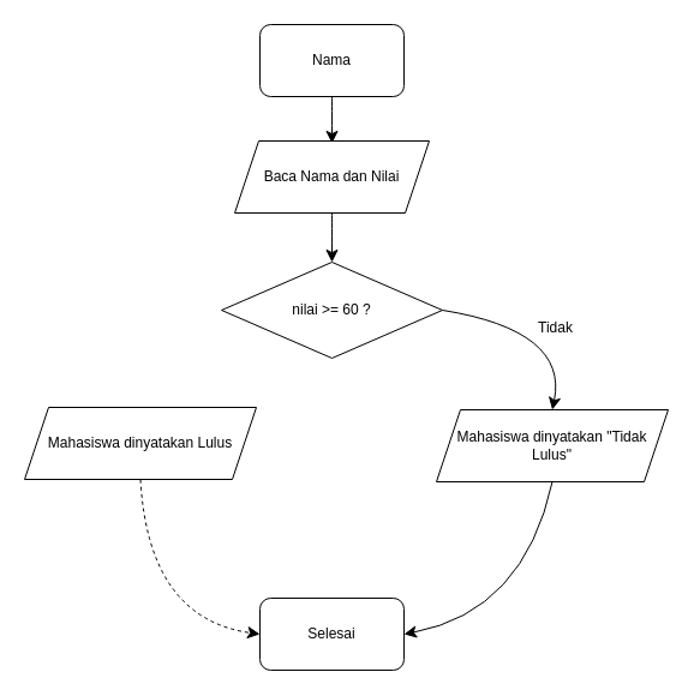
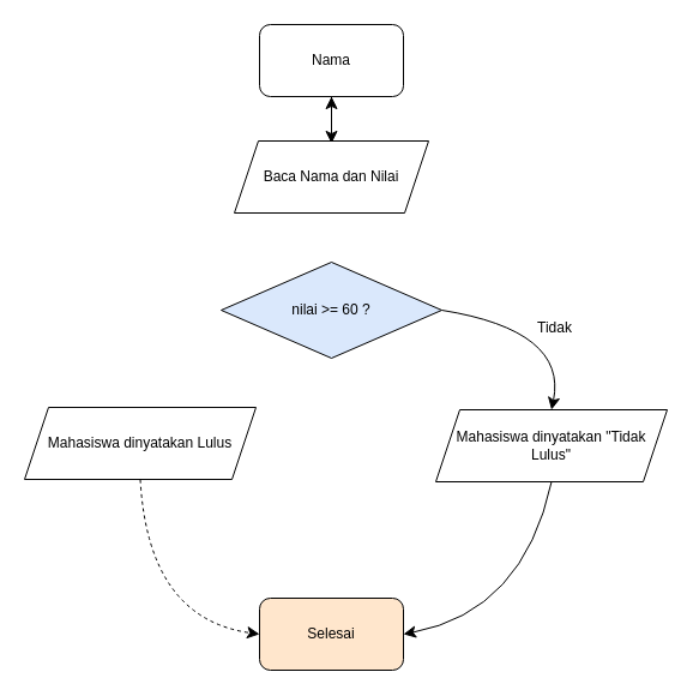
- <mxCell id="5" style="edgeStyle=none;curved=1;rounded=0;orthogonalLoop=1;jettySize=auto;html=1;exitX=0.5;exitY=1;exitDx=0;exitDy=0;entryX=0.5;entryY=0;entryDx=0;entryDy=0;fontSize=12;startSize=8;endSize=8;" edge="1" parent="1" source="6" target="9"><mxGeometry relative="1" as="geometry" /></mxCell>
+ <mxCell id="5" style="edgeStyle=none;curved=1;rounded=0;orthogonalLoop=1;jettySize=auto;html=1;exitX=0.5;exitY=1;exitDx=0;exitDy=0;fontSize=12;startSize=8;endSize=8;" edge="1" parent="1" source="6" target="3"><mxGeometry relative="1" as="geometry" /></mxCell>
- <mxCell id="9" value="nilai &amp;gt;= 60 ?" style="rhombus;whiteSpace=wrap;html=1;" vertex="1" parent="1"><mxGeometry x="184" y="218" width="184" height="80" as="geometry" /></mxCell>
+ <mxCell id="9" value="nilai &amp;gt;= 60 ?" style="rhombus;whiteSpace=wrap;html=1;fillColor=#dae8fc;" vertex="1" parent="1"><mxGeometry x="184" y="218" width="184" height="80" as="geometry" /></mxCell>
- <mxCell id="4" value="Selesai" style="rounded=1;whiteSpace=wrap;html=1;" vertex="1" parent="1"><mxGeometry x="216" y="498" width="120" height="60" as="geometry" /></mxCell>
+ <mxCell id="4" value="Selesai" style="rounded=1;whiteSpace=wrap;html=1;fillColor=#ffe6cc;" vertex="1" parent="1"><mxGeometry x="216" y="498" width="120" height="60" as="geometry" /></mxCell>
